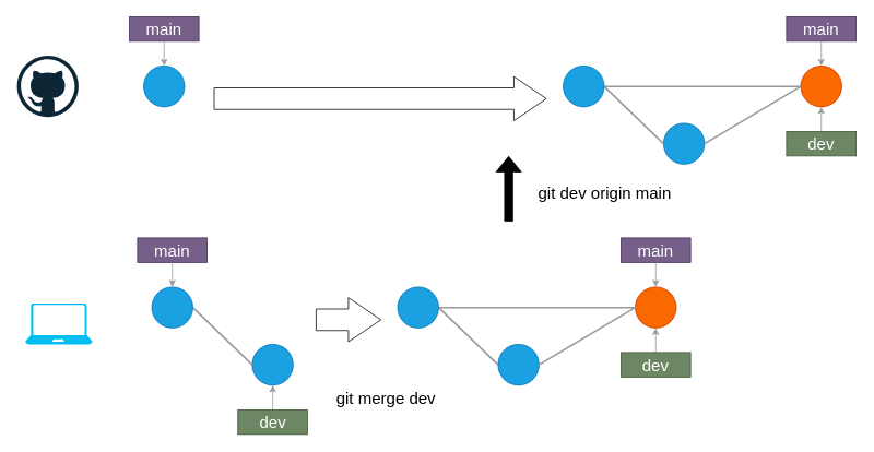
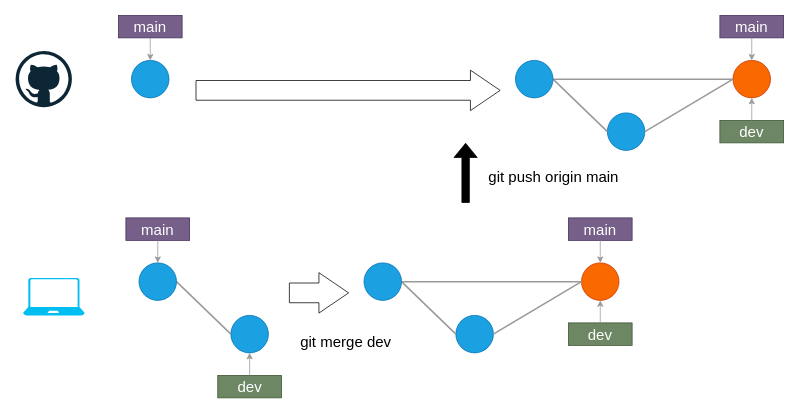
- <mxCell id="35" value="git dev origin main" style="text;html=1;align=center;verticalAlign=middle;resizable=0;points=[];autosize=1;strokeColor=none;fillColor=none;fontColor=#000000;fontSize=20;" parent="1" vertex="1"><mxGeometry x="642" y="220" width="190" height="30" as="geometry" /></mxCell>
+ <mxCell id="35" value="git push origin main" style="text;html=1;align=center;verticalAlign=middle;resizable=0;points=[];autosize=1;strokeColor=none;fillColor=none;fontColor=#000000;fontSize=20;" parent="1" vertex="1"><mxGeometry x="642" y="220" width="190" height="30" as="geometry" /></mxCell>
- <mxCell id="38" value="git merge dev" style="text;html=1;align=center;verticalAlign=middle;resizable=0;points=[];autosize=1;strokeColor=none;fillColor=none;fontColor=#000000;fontSize=20;" parent="1" vertex="1"><mxGeometry x="399.5" y="470" width="140" height="30" as="geometry" /></mxCell>
+ <mxCell id="38" value="git merge dev" style="text;html=1;align=center;verticalAlign=middle;resizable=0;points=[];autosize=1;strokeColor=none;fillColor=none;fontColor=#000000;fontSize=20;" parent="1" vertex="1"><mxGeometry x="389.5" y="440" width="140" height="30" as="geometry" /></mxCell>
